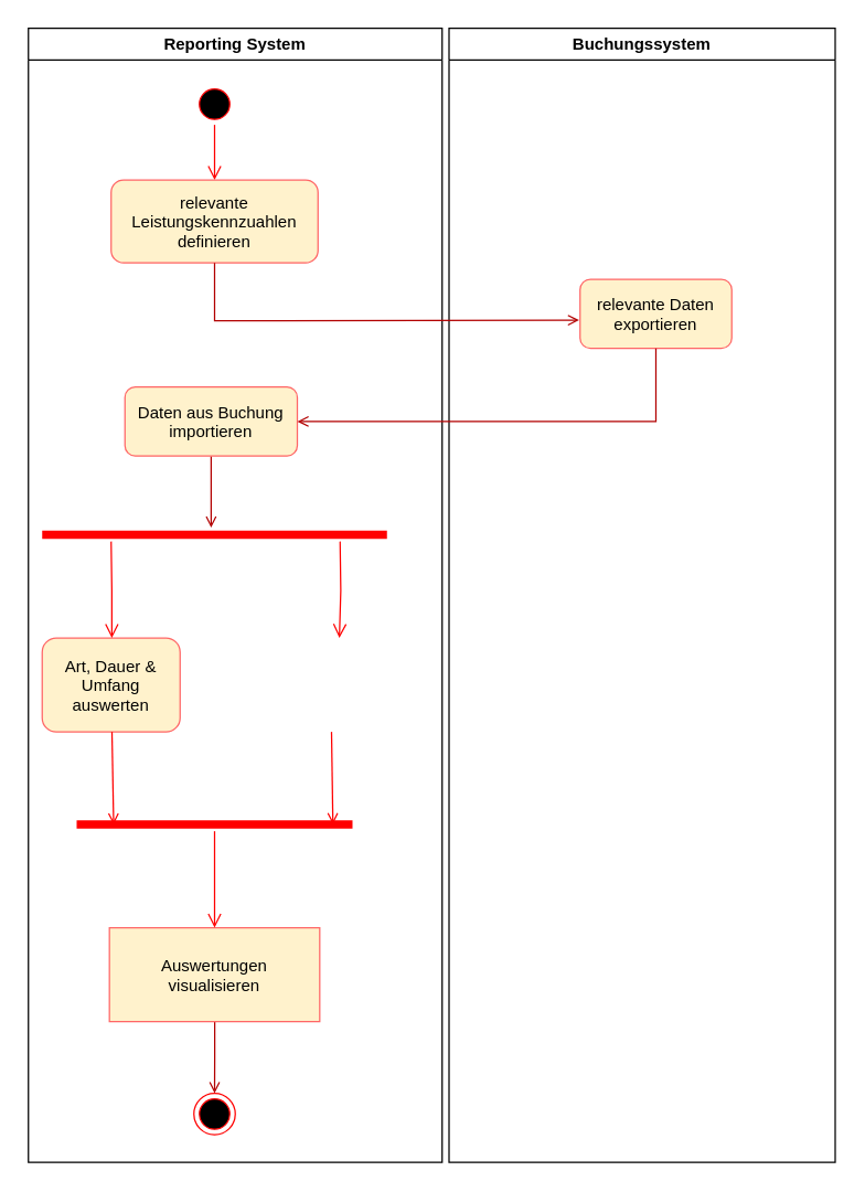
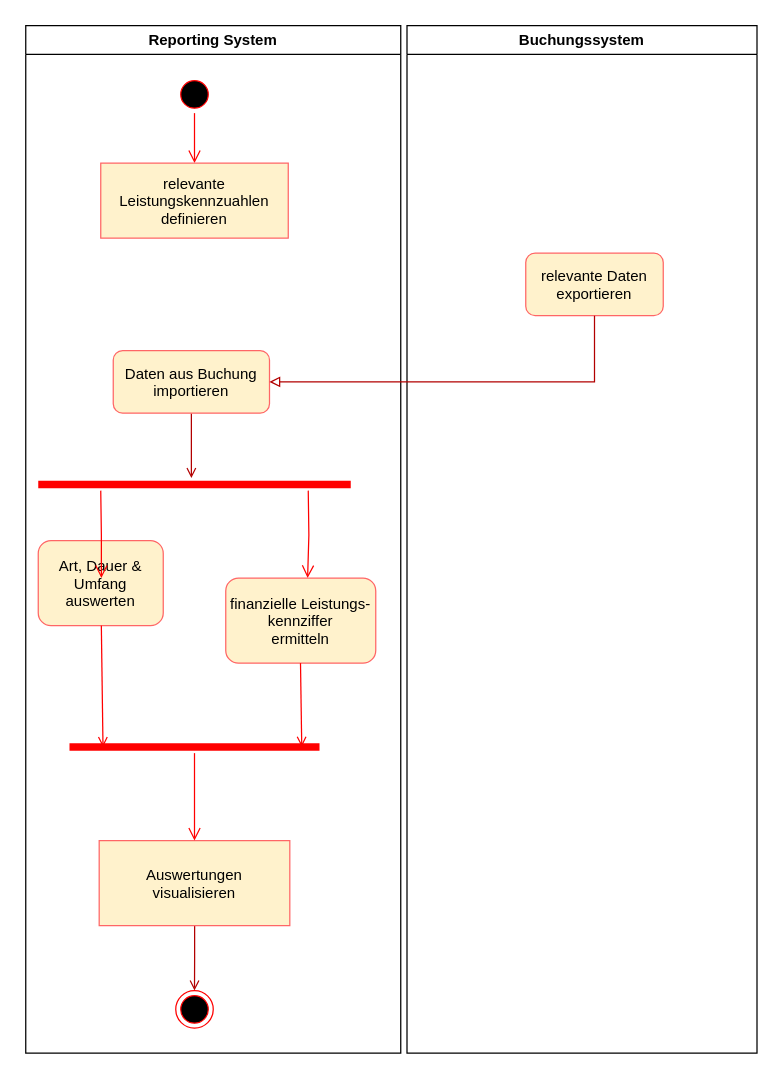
- <mxCell id="5" value="relevante&#10;Leistungskennzuahlen&#10;definieren" style="fillColor=#fff2cc;strokeColor=#FF6666;rounded=1;" parent="2" vertex="1"><mxGeometry x="60" y="110" width="150" height="60" as="geometry" /></mxCell>
+ <mxCell id="5" value="relevante&#10;Leistungskennzuahlen&#10;definieren" style="fillColor=#fff2cc;strokeColor=#FF6666;rounded=0;" parent="2" vertex="1"><mxGeometry x="60" y="110" width="150" height="60" as="geometry" /></mxCell>
- <mxCell id="22" value="" style="endArrow=open;html=1;rounded=0;exitX=0.5;exitY=1;exitDx=0;exitDy=0;entryX=-0.006;entryY=0.592;entryDx=0;entryDy=0;entryPerimeter=0;fillColor=#e51400;strokeColor=#B20000;endFill=0;" parent="1" source="5" target="21" edge="1"><mxGeometry width="50" height="50" relative="1" as="geometry"><mxPoint x="370" y="282" as="sourcePoint" /><mxPoint x="420" y="232" as="targetPoint" /><Array as="points"><mxPoint x="155" y="232" /></Array></mxGeometry></mxCell>
- <mxCell id="23" style="edgeStyle=orthogonalEdgeStyle;rounded=0;orthogonalLoop=1;jettySize=auto;html=1;entryX=1;entryY=0.5;entryDx=0;entryDy=0;fillColor=#e51400;strokeColor=#B20000;endArrow=open;endFill=0;" parent="1" source="21" target="11" edge="1"><mxGeometry relative="1" as="geometry"><Array as="points"><mxPoint x="475" y="305" /></Array></mxGeometry></mxCell>
+ <mxCell id="23" style="edgeStyle=orthogonalEdgeStyle;rounded=0;orthogonalLoop=1;jettySize=auto;html=1;entryX=1;entryY=0.5;entryDx=0;entryDy=0;fillColor=#e51400;strokeColor=#B20000;endArrow=block;endFill=0;" parent="1" source="21" target="11" edge="1"><mxGeometry relative="1" as="geometry"><Array as="points"><mxPoint x="475" y="305" /></Array></mxGeometry></mxCell>
- <mxCell id="6" value="Art, Dauer &amp;&#10;Umfang&#10;auswerten" style="fillColor=#fff2cc;strokeColor=#FF6666;rounded=1;" parent="2" vertex="1"><mxGeometry x="10" y="442" width="100" height="68" as="geometry" /></mxCell>
+ <mxCell id="6" value="Art, Dauer &amp;&#10;Umfang&#10;auswerten" style="fillColor=#fff2cc;strokeColor=#FF6666;rounded=1;" parent="2" vertex="1"><mxGeometry x="10" y="412" width="100" height="68" as="geometry" /></mxCell>
+ <mxCell id="16" value="finanzielle Leistungs-&#10;kennziffer&#10;ermitteln" style="fillColor=#fff2cc;strokeColor=#FF6666;rounded=1;" parent="2" vertex="1"><mxGeometry x="160" y="442" width="120" height="68" as="geometry" /></mxCell>
